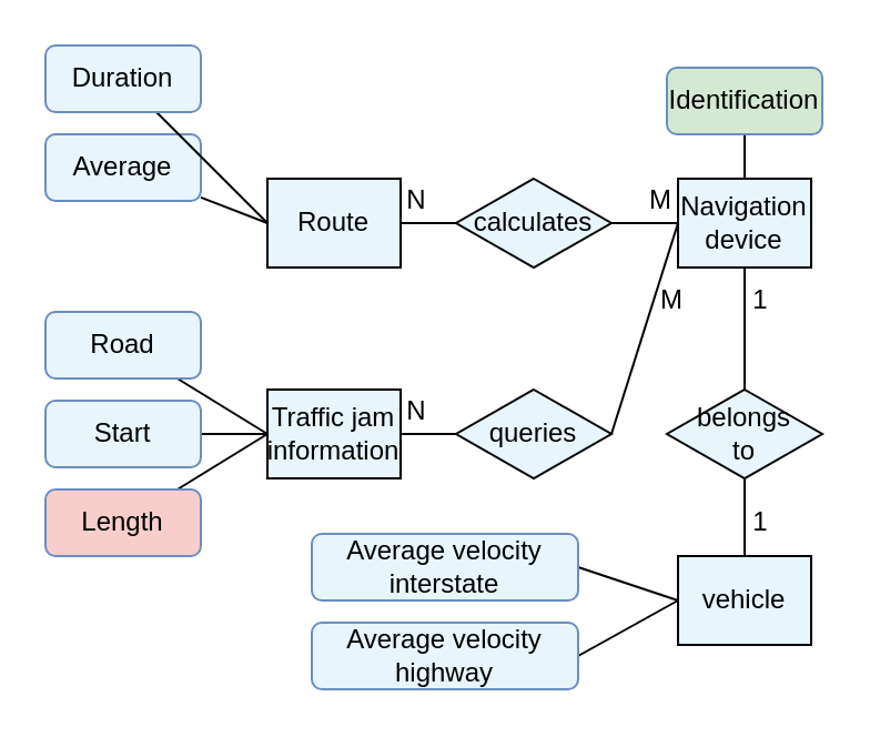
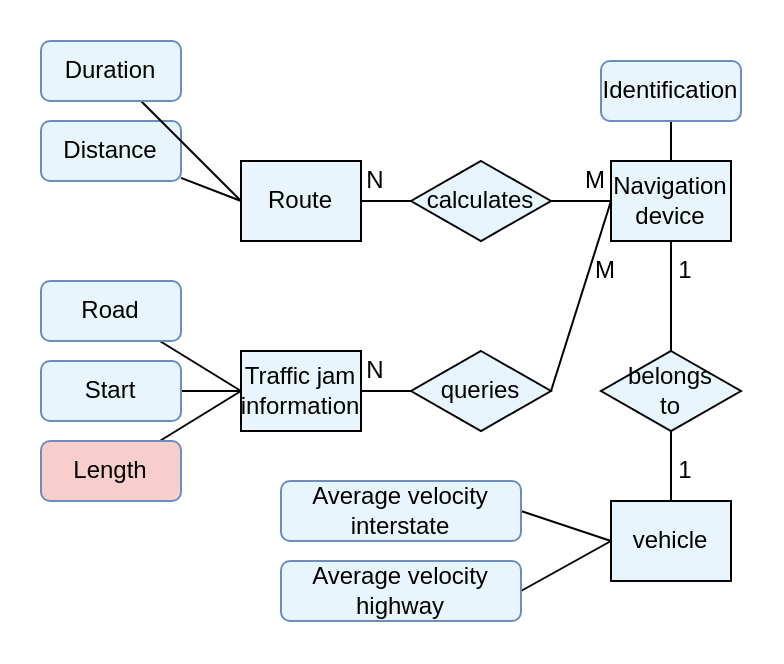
- <mxCell id="30" value="Identification" style="rounded=1;whiteSpace=wrap;html=1;strokeColor=#6c8ebf;fillColor=#d5e8d4;" vertex="1" parent="1"><mxGeometry x="300" y="30" width="70" height="30" as="geometry" /></mxCell>
+ <mxCell id="30" value="Identification" style="rounded=1;whiteSpace=wrap;html=1;strokeColor=#6c8ebf;fillColor=#E8F5FC;" vertex="1" parent="1"><mxGeometry x="300" y="30" width="70" height="30" as="geometry" /></mxCell>
- <mxCell id="3" value="Average" style="rounded=1;whiteSpace=wrap;html=1;strokeColor=#6c8ebf;fillColor=#E8F5FC;" vertex="1" parent="1"><mxGeometry x="20" y="60" width="70" height="30" as="geometry" /></mxCell>
+ <mxCell id="3" value="Distance" style="rounded=1;whiteSpace=wrap;html=1;strokeColor=#6c8ebf;fillColor=#E8F5FC;" vertex="1" parent="1"><mxGeometry x="20" y="60" width="70" height="30" as="geometry" /></mxCell>
